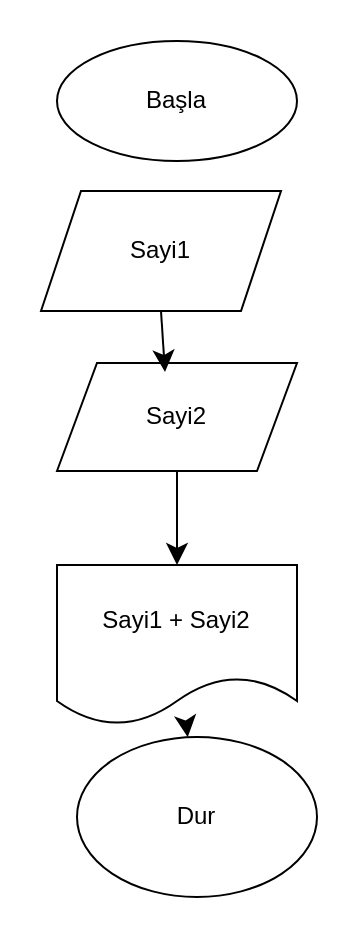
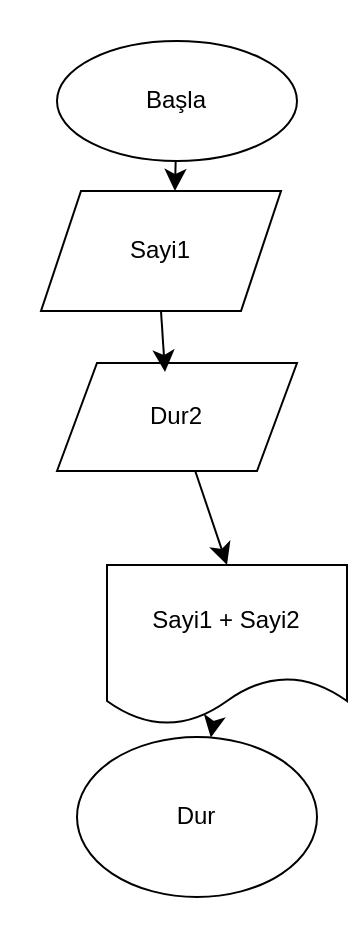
+ <mxCell id="9" style="edgeStyle=none;curved=1;rounded=0;orthogonalLoop=1;jettySize=auto;html=1;entryX=0.558;entryY=0;entryDx=0;entryDy=0;entryPerimeter=0;fontSize=12;startSize=8;endSize=8;" edge="1" parent="1" source="2" target="3"><mxGeometry relative="1" as="geometry" /></mxCell>
- <mxCell id="5" value="Sayi2" style="shape=parallelogram;perimeter=parallelogramPerimeter;whiteSpace=wrap;html=1;fixedSize=1;" vertex="1" parent="1"><mxGeometry x="28" y="181" width="120" height="54" as="geometry" /></mxCell>
+ <mxCell id="5" value="Dur2" style="shape=parallelogram;perimeter=parallelogramPerimeter;whiteSpace=wrap;html=1;fixedSize=1;" vertex="1" parent="1"><mxGeometry x="28" y="181" width="120" height="54" as="geometry" /></mxCell>
- <mxCell id="7" value="Sayi1 + Sayi2" style="shape=document;whiteSpace=wrap;html=1;boundedLbl=1;" vertex="1" parent="1"><mxGeometry x="28" y="282" width="120" height="80" as="geometry" /></mxCell>
+ <mxCell id="7" value="Sayi1 + Sayi2" style="shape=document;whiteSpace=wrap;html=1;boundedLbl=1;" vertex="1" parent="1"><mxGeometry x="53" y="282" width="120" height="80" as="geometry" /></mxCell>
